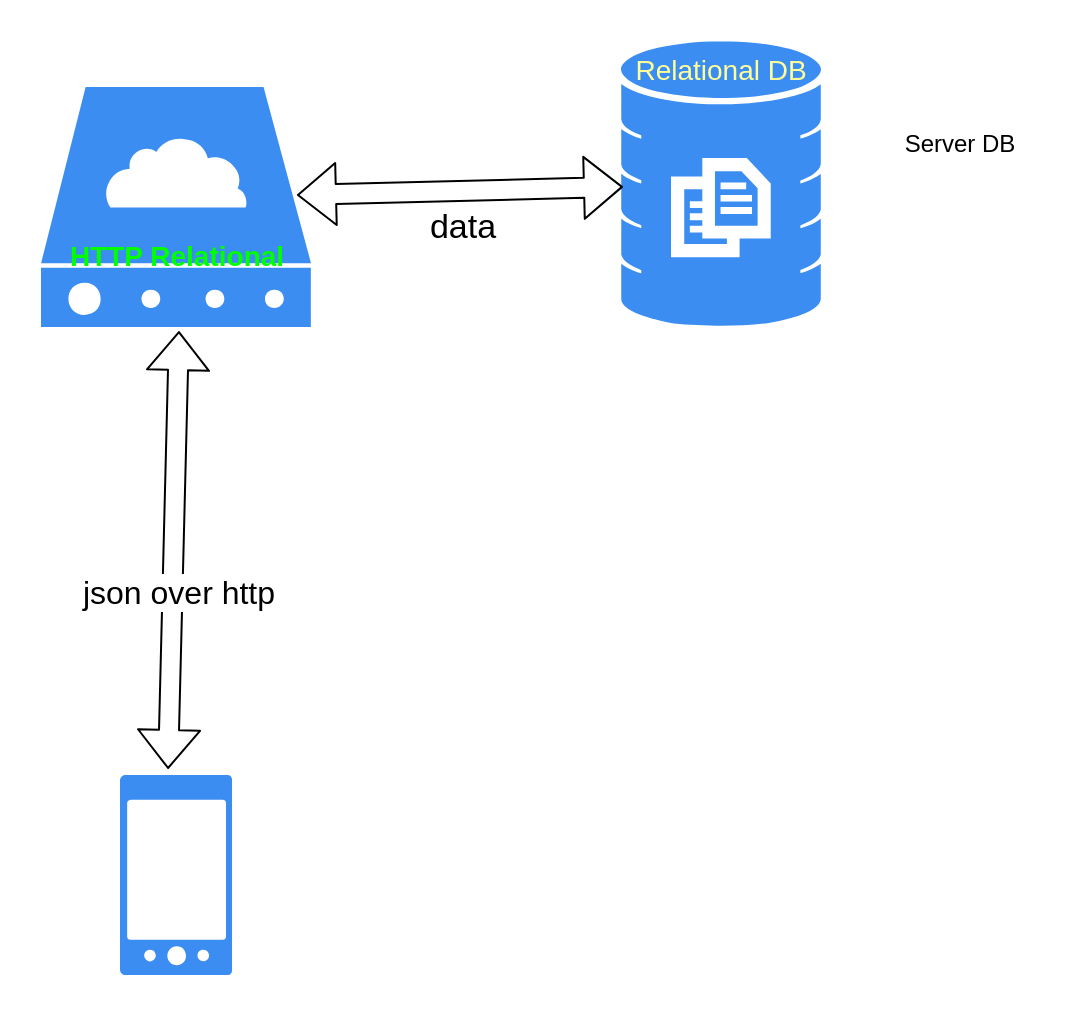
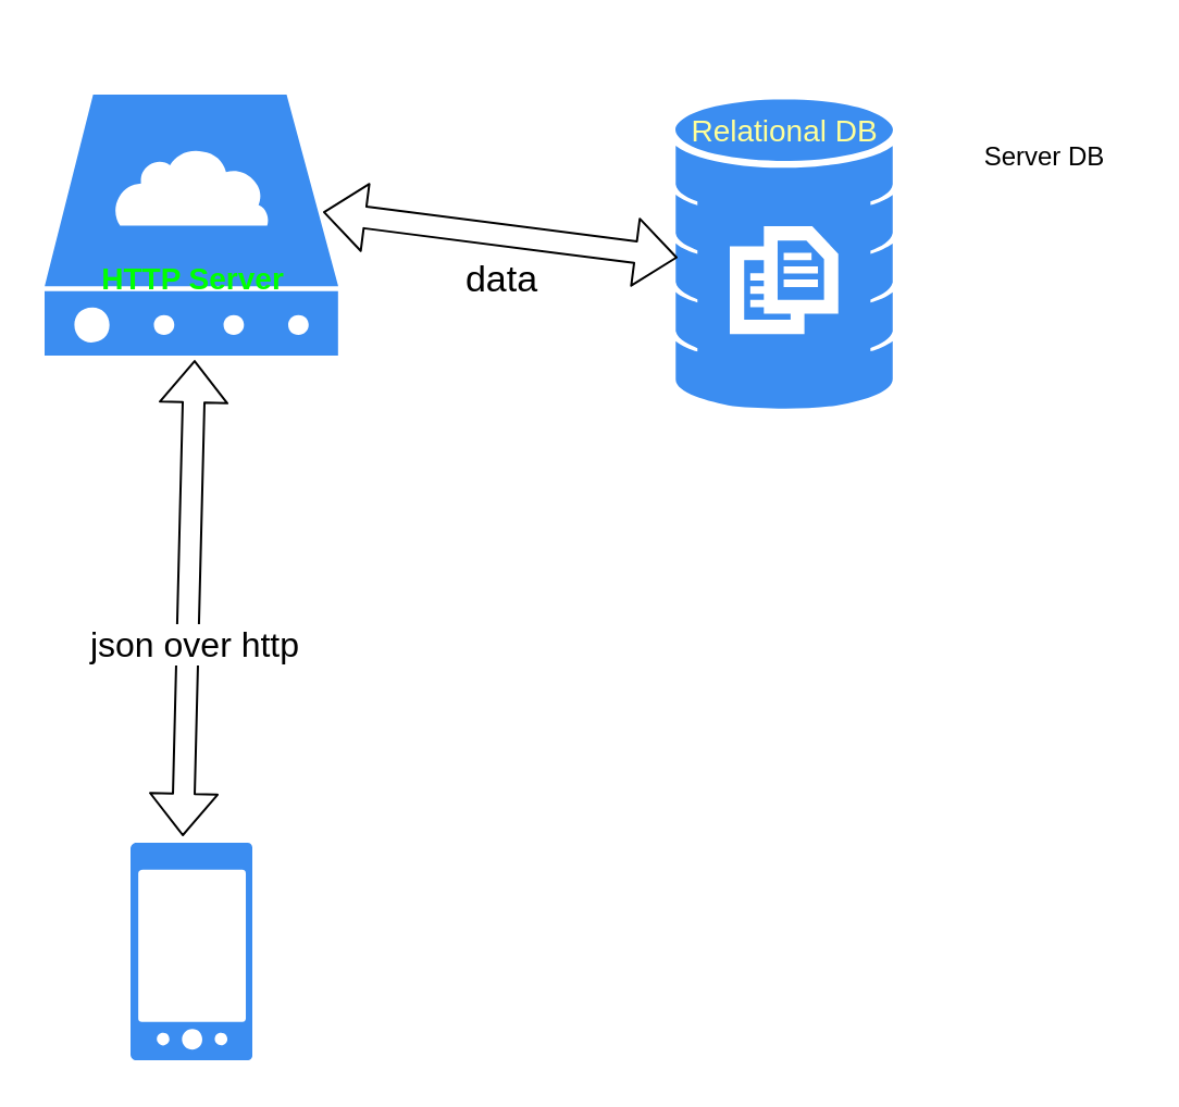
- <mxCell id="4" value="&lt;p&gt;&lt;font style=&quot;font-size: 14px&quot;&gt;&lt;b&gt;&lt;br&gt;&lt;/b&gt;&lt;/font&gt;&lt;/p&gt;&lt;p&gt;&lt;font style=&quot;font-size: 14px&quot;&gt;&lt;b&gt;&lt;br&gt;&lt;/b&gt;&lt;/font&gt;&lt;/p&gt;&lt;p&gt;&lt;font style=&quot;font-size: 14px&quot; color=&quot;#00ff00&quot;&gt;&lt;b&gt;HTTP Relational&lt;/b&gt;&lt;/font&gt;&lt;/p&gt;" style="html=1;aspect=fixed;strokeColor=none;shadow=0;align=center;verticalAlign=top;fillColor=#3B8DF1;shape=mxgraph.gcp2.cloud_server" vertex="1" parent="1"><mxGeometry x="20" y="43" width="135" height="120" as="geometry" /></mxCell>
+ <mxCell id="4" value="&lt;p&gt;&lt;font style=&quot;font-size: 14px&quot;&gt;&lt;b&gt;&lt;br&gt;&lt;/b&gt;&lt;/font&gt;&lt;/p&gt;&lt;p&gt;&lt;font style=&quot;font-size: 14px&quot;&gt;&lt;b&gt;&lt;br&gt;&lt;/b&gt;&lt;/font&gt;&lt;/p&gt;&lt;p&gt;&lt;font style=&quot;font-size: 14px&quot; color=&quot;#00ff00&quot;&gt;&lt;b&gt;HTTP Server&lt;/b&gt;&lt;/font&gt;&lt;/p&gt;" style="html=1;aspect=fixed;strokeColor=none;shadow=0;align=center;verticalAlign=top;fillColor=#3B8DF1;shape=mxgraph.gcp2.cloud_server" vertex="1" parent="1"><mxGeometry x="20" y="43" width="135" height="120" as="geometry" /></mxCell>
- <mxCell id="3" value="&lt;font style=&quot;font-size: 14px&quot; color=&quot;#ffff99&quot;&gt;Relational DB&lt;/font&gt;" style="html=1;aspect=fixed;strokeColor=none;shadow=0;align=center;verticalAlign=top;fillColor=#3B8DF1;shape=mxgraph.gcp2.database_3" vertex="1" parent="1"><mxGeometry x="310" y="20" width="100" height="143" as="geometry" /></mxCell>
+ <mxCell id="3" value="&lt;font style=&quot;font-size: 14px&quot; color=&quot;#ffff99&quot;&gt;Relational DB&lt;/font&gt;" style="html=1;aspect=fixed;strokeColor=none;shadow=0;align=center;verticalAlign=top;fillColor=#3B8DF1;shape=mxgraph.gcp2.database_3" vertex="1" parent="1"><mxGeometry x="310" y="45" width="100" height="143" as="geometry" /></mxCell>
